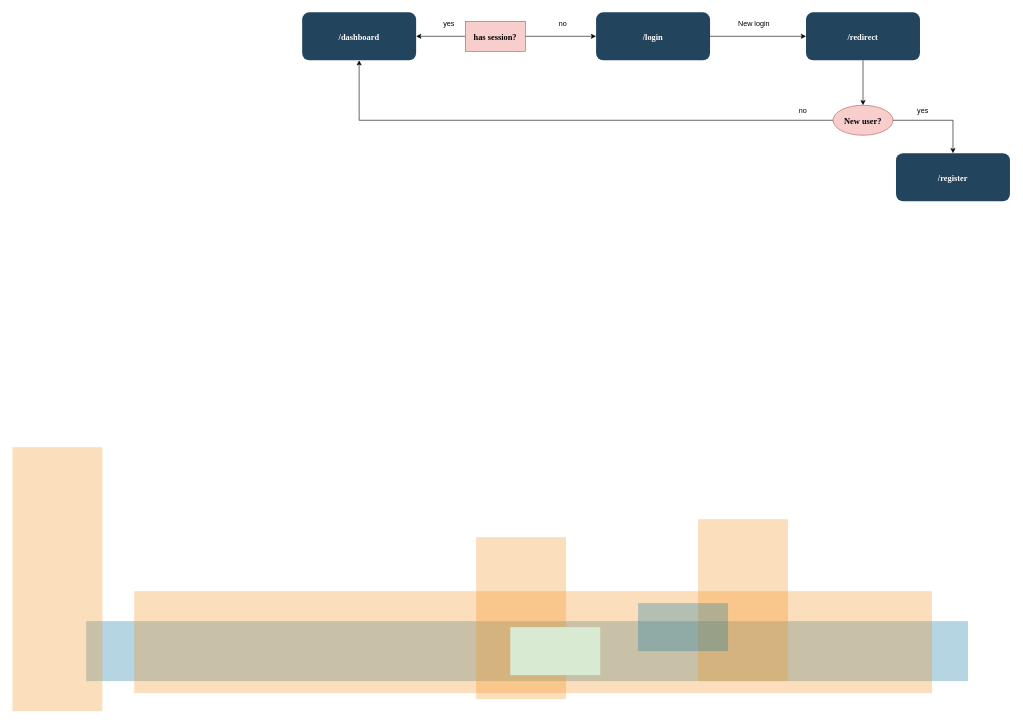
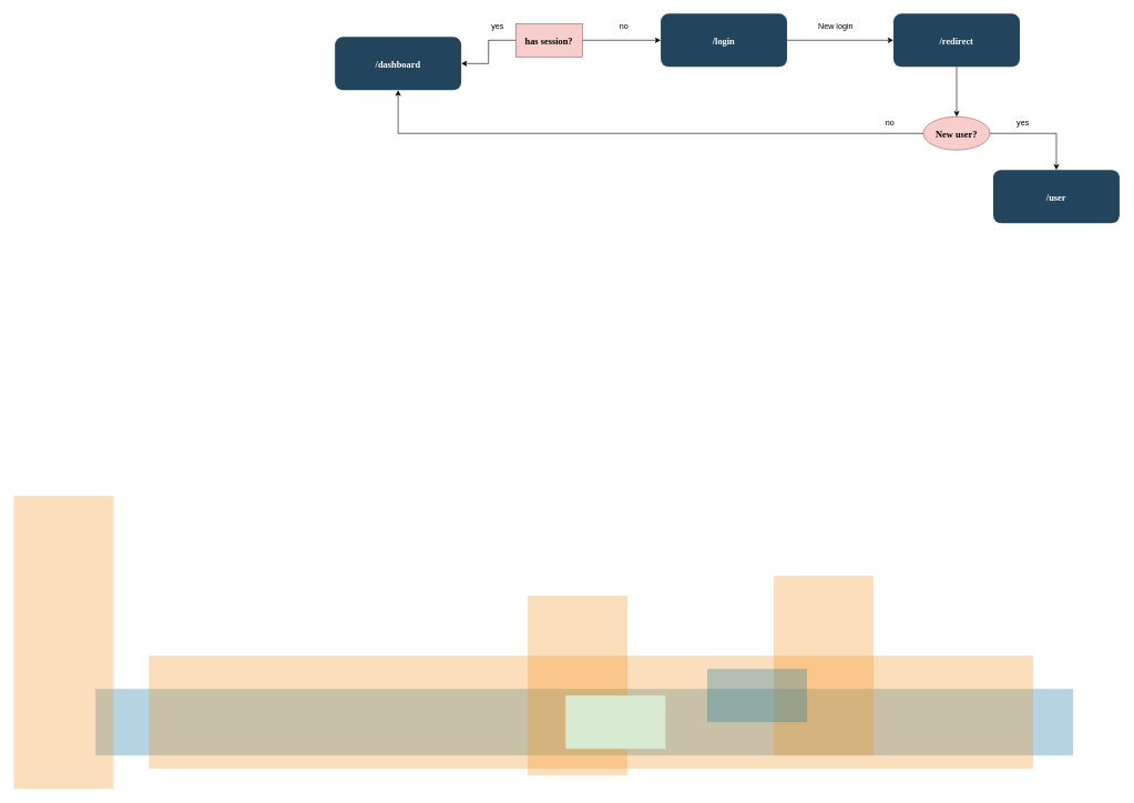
- <mxCell id="11" value="/dashboard" style="rounded=1;fillColor=#23445D;gradientColor=none;strokeColor=none;fontColor=#FFFFFF;fontStyle=1;fontFamily=Tahoma;fontSize=14" parent="1" vertex="1"><mxGeometry x="503" y="20" width="190" height="80" as="geometry" /></mxCell>
+ <mxCell id="11" value="/dashboard" style="rounded=1;fillColor=#23445D;gradientColor=none;strokeColor=none;fontColor=#FFFFFF;fontStyle=1;fontFamily=Tahoma;fontSize=14" parent="1" vertex="1"><mxGeometry x="503" y="55" width="190" height="80" as="geometry" /></mxCell>
- <mxCell id="18" value="/register" style="rounded=1;fillColor=#23445D;gradientColor=none;strokeColor=none;fontColor=#FFFFFF;fontStyle=1;fontFamily=Tahoma;fontSize=14" vertex="1" parent="1"><mxGeometry x="1493" y="255" width="190" height="80" as="geometry" /></mxCell>
+ <mxCell id="18" value="/user" style="rounded=1;fillColor=#23445D;gradientColor=none;strokeColor=none;fontColor=#FFFFFF;fontStyle=1;fontFamily=Tahoma;fontSize=14" vertex="1" parent="1"><mxGeometry x="1493" y="255" width="190" height="80" as="geometry" /></mxCell>
